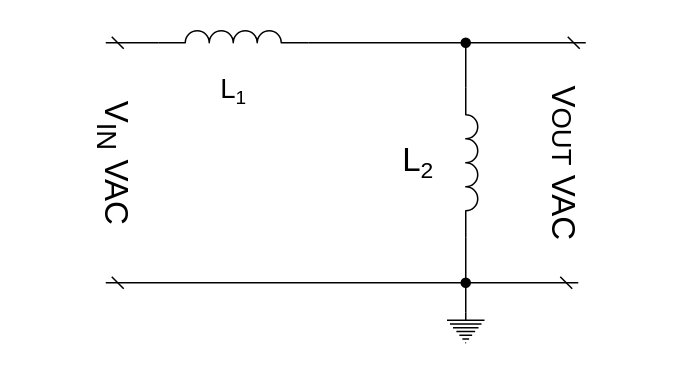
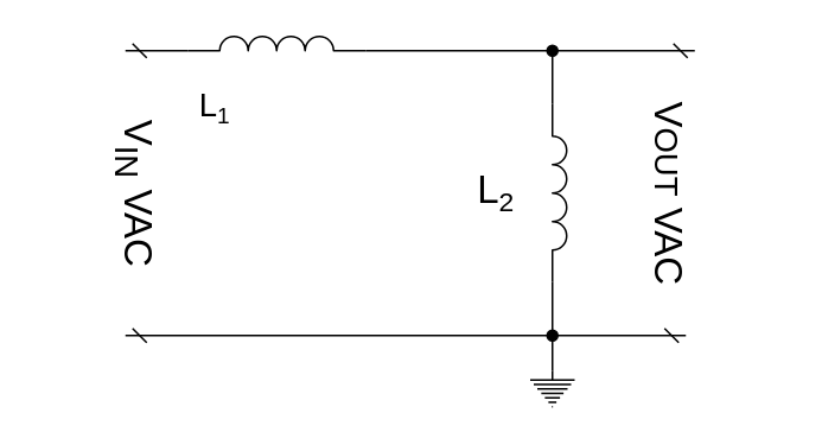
- <mxCell id="7" value="&lt;span style=&quot;font-size: 18.333px;&quot;&gt;L&lt;/span&gt;&lt;span style=&quot;font-size: 15.278px;&quot;&gt;&lt;sub&gt;1&lt;/sub&gt;&lt;/span&gt;" style="text;html=1;align=center;verticalAlign=middle;resizable=0;points=[];autosize=1;strokeColor=none;fillColor=none;fontSize=22;" parent="1" vertex="1"><mxGeometry x="135" y="38" width="40" height="40" as="geometry" /></mxCell>
+ <mxCell id="7" value="&lt;span style=&quot;font-size: 18.333px;&quot;&gt;L&lt;/span&gt;&lt;span style=&quot;font-size: 15.278px;&quot;&gt;&lt;sub&gt;1&lt;/sub&gt;&lt;/span&gt;" style="text;html=1;align=center;verticalAlign=middle;resizable=0;points=[];autosize=1;strokeColor=none;fillColor=none;fontSize=22;" parent="1" vertex="1"><mxGeometry x="100" y="38" width="40" height="40" as="geometry" /></mxCell>
